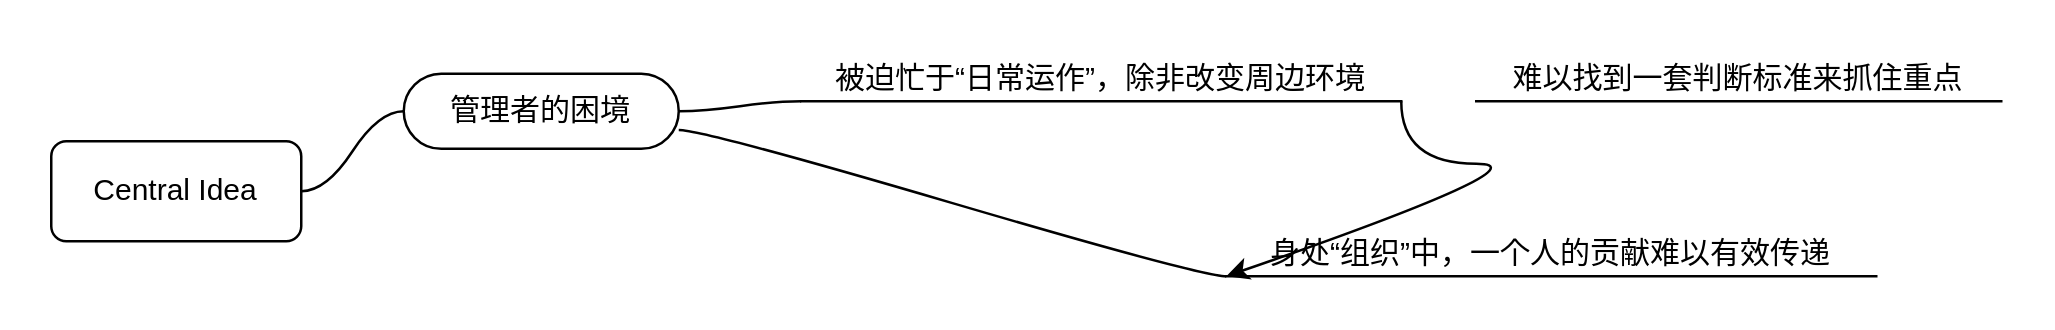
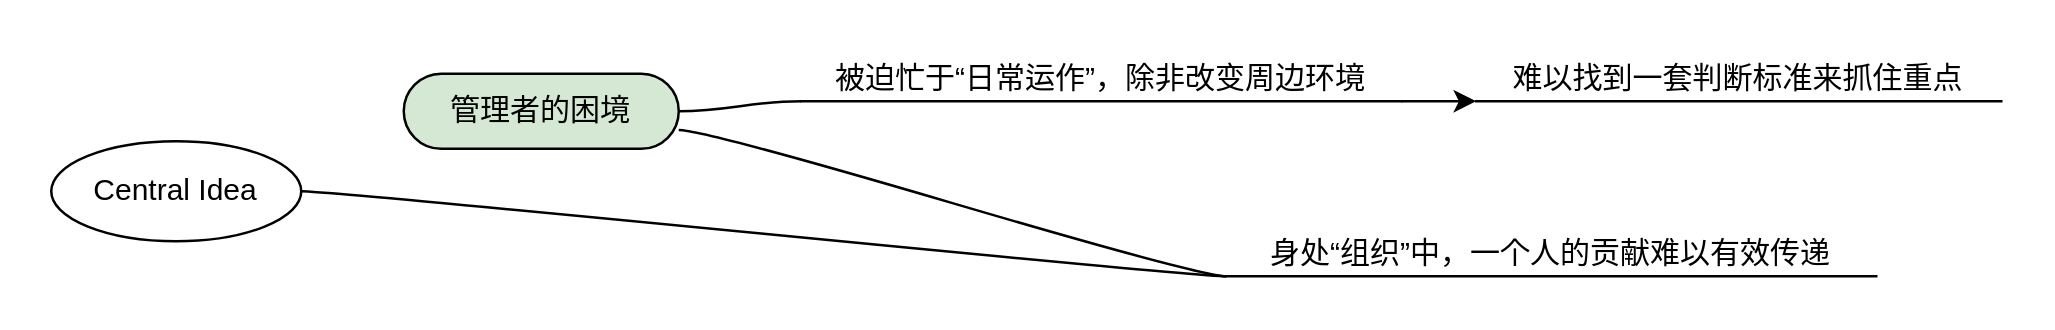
- <mxCell id="3" value="管理者的困境" style="whiteSpace=wrap;html=1;rounded=1;arcSize=50;align=center;verticalAlign=middle;container=1;recursiveResize=0;strokeWidth=1;autosize=1;spacing=4;treeFolding=1;treeMoving=1;" vertex="1" parent="1"><mxGeometry x="161" y="29" width="110" height="30" as="geometry" /></mxCell>
+ <mxCell id="3" value="管理者的困境" style="whiteSpace=wrap;html=1;rounded=1;arcSize=50;align=center;verticalAlign=middle;container=1;recursiveResize=0;strokeWidth=1;autosize=1;spacing=4;treeFolding=1;treeMoving=1;fillColor=#d5e8d4;" vertex="1" parent="1"><mxGeometry x="161" y="29" width="110" height="30" as="geometry" /></mxCell>
- <mxCell id="4" value="" style="edgeStyle=entityRelationEdgeStyle;startArrow=none;endArrow=none;segment=10;curved=1;exitX=1;exitY=0.5;exitDx=0;exitDy=0;" edge="1" target="3" parent="1" source="2"><mxGeometry relative="1" as="geometry"><mxPoint x="130" y="70" as="sourcePoint" /></mxGeometry></mxCell>
+ <mxCell id="4" value="" style="edgeStyle=entityRelationEdgeStyle;startArrow=none;endArrow=none;segment=10;curved=1;exitX=1;exitY=0.5;exitDx=0;exitDy=0;" edge="1" target="9" parent="1" source="2"><mxGeometry relative="1" as="geometry"><mxPoint x="130" y="70" as="sourcePoint" /></mxGeometry></mxCell>
- <mxCell id="5" style="edgeStyle=orthogonalEdgeStyle;curved=1;rounded=0;orthogonalLoop=1;jettySize=auto;html=1;exitX=1;exitY=1;exitDx=0;exitDy=0;" edge="1" parent="1" source="6" target="9"><mxGeometry relative="1" as="geometry" /></mxCell>
+ <mxCell id="5" style="edgeStyle=orthogonalEdgeStyle;curved=1;rounded=0;orthogonalLoop=1;jettySize=auto;html=1;exitX=1;exitY=1;exitDx=0;exitDy=0;entryX=0;entryY=1;entryDx=0;entryDy=0;" edge="1" parent="1" source="6" target="7"><mxGeometry relative="1" as="geometry" /></mxCell>
- <mxCell id="2" value="Central Idea" style="whiteSpace=wrap;html=1;align=center;container=1;recursiveResize=0;treeFolding=1;treeMoving=1;rounded=1;" vertex="1" parent="1"><mxGeometry x="20" y="56" width="100" height="40" as="geometry" /></mxCell>
+ <mxCell id="2" value="Central Idea" style="ellipse;whiteSpace=wrap;html=1;align=center;container=1;recursiveResize=0;treeFolding=1;treeMoving=1;" vertex="1" parent="1"><mxGeometry x="20" y="56" width="100" height="40" as="geometry" /></mxCell>
